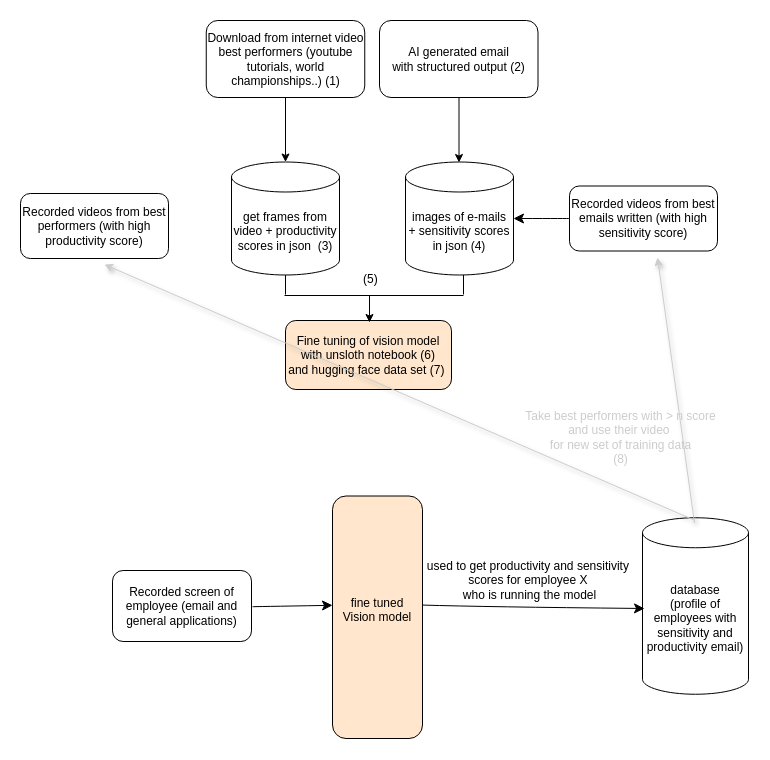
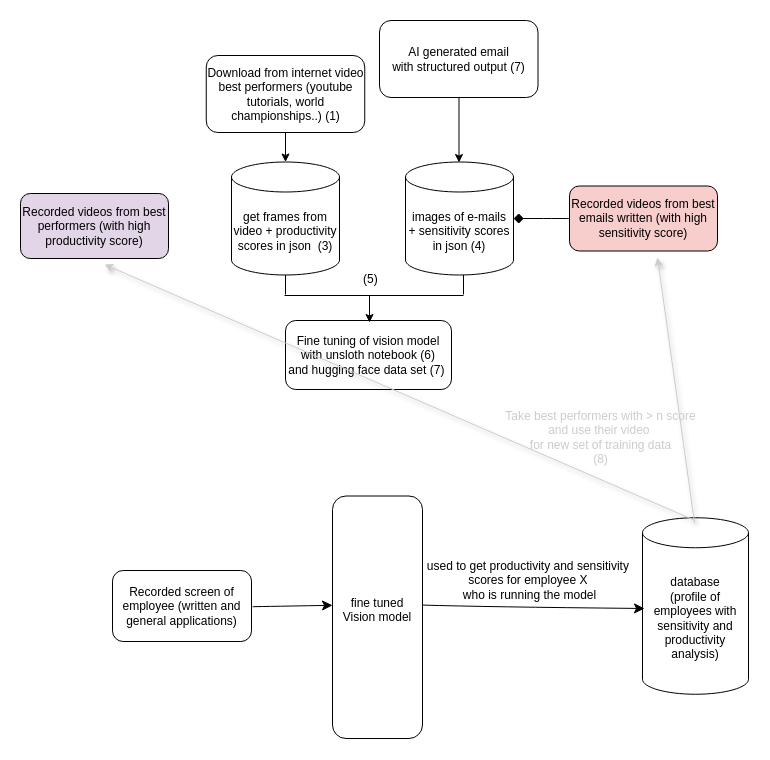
- <mxCell id="3" value="Download from internet video best performers (youtube tutorials, world championships..) (1)" style="rounded=1;whiteSpace=wrap;html=1;" parent="1" vertex="1"><mxGeometry x="205.75" y="20" width="158.5" height="77" as="geometry" /></mxCell>
+ <mxCell id="3" value="Download from internet video best performers (youtube tutorials, world championships..) (1)" style="rounded=1;whiteSpace=wrap;html=1;" parent="1" vertex="1"><mxGeometry x="205.75" y="55" width="158.5" height="77" as="geometry" /></mxCell>
- <mxCell id="15" value="AI generated email&lt;div&gt;with structured output (2)&lt;/div&gt;" style="rounded=1;whiteSpace=wrap;html=1;" vertex="1" parent="1"><mxGeometry x="379" y="20" width="158.5" height="77" as="geometry" /></mxCell>
+ <mxCell id="15" value="AI generated email&lt;div&gt;with structured output (7)&lt;/div&gt;" style="rounded=1;whiteSpace=wrap;html=1;" vertex="1" parent="1"><mxGeometry x="379" y="20" width="158.5" height="77" as="geometry" /></mxCell>
- <mxCell id="18" value="" style="endArrow=classic;html=1;rounded=0;fontSize=12;startSize=8;endSize=8;curved=1;entryX=1;entryY=0.5;entryDx=0;entryDy=0;entryPerimeter=0;exitX=0;exitY=0.5;exitDx=0;exitDy=0;" edge="1" parent="1" source="17" target="4"><mxGeometry width="50" height="50" relative="1" as="geometry"><mxPoint x="562" y="221" as="sourcePoint" /><mxPoint x="513" y="221" as="targetPoint" /></mxGeometry></mxCell>
+ <mxCell id="18" value="" style="endArrow=diamond;html=1;rounded=0;fontSize=12;startSize=8;endSize=8;curved=1;entryX=1;entryY=0.5;entryDx=0;entryDy=0;entryPerimeter=0;exitX=0;exitY=0.5;exitDx=0;exitDy=0;" edge="1" parent="1" source="17" target="4"><mxGeometry width="50" height="50" relative="1" as="geometry"><mxPoint x="562" y="221" as="sourcePoint" /><mxPoint x="513" y="221" as="targetPoint" /></mxGeometry></mxCell>
- <mxCell id="17" value="Recorded videos from best emails written (with high sensitivity score)" style="rounded=1;whiteSpace=wrap;html=1;" vertex="1" parent="1"><mxGeometry x="569" y="185.5" width="148" height="65" as="geometry" /></mxCell>
+ <mxCell id="17" value="Recorded videos from best emails written (with high sensitivity score)" style="rounded=1;whiteSpace=wrap;html=1;fillColor=#f8cecc;" vertex="1" parent="1"><mxGeometry x="569" y="185.5" width="148" height="65" as="geometry" /></mxCell>
- <mxCell id="11" value="Recorded videos from best performers (with high productivity score)" style="rounded=1;whiteSpace=wrap;html=1;" parent="1" vertex="1"><mxGeometry x="20" y="193" width="148" height="65" as="geometry" /></mxCell>
+ <mxCell id="11" value="Recorded videos from best performers (with high productivity score)" style="rounded=1;whiteSpace=wrap;html=1;fillColor=#e1d5e7;" parent="1" vertex="1"><mxGeometry x="20" y="193" width="148" height="65" as="geometry" /></mxCell>
- <mxCell id="12" value="Fine tuning of vision model with unsloth notebook (6)&lt;div&gt;and hugging face data set (7)&amp;nbsp;&lt;/div&gt;" style="rounded=1;whiteSpace=wrap;html=1;fillColor=#ffe6cc;" parent="1" vertex="1"><mxGeometry x="285" y="320" width="166" height="69" as="geometry" /></mxCell>
+ <mxCell id="12" value="Fine tuning of vision model with unsloth notebook (6)&lt;div&gt;and hugging face data set (7)&amp;nbsp;&lt;/div&gt;" style="rounded=1;whiteSpace=wrap;html=1;" parent="1" vertex="1"><mxGeometry x="285" y="320" width="166" height="69" as="geometry" /></mxCell>
- <mxCell id="26" value="&lt;div&gt;&lt;font style=&quot;color: rgb(204, 204, 204);&quot;&gt;Take best performers with &amp;gt; n score&lt;/font&gt;&lt;/div&gt;&lt;div&gt;&lt;font style=&quot;color: rgb(204, 204, 204);&quot;&gt;and use their video&amp;nbsp;&lt;/font&gt;&lt;/div&gt;&lt;div&gt;&lt;font style=&quot;color: rgb(204, 204, 204);&quot;&gt;for new set of training data&lt;/font&gt;&lt;/div&gt;&lt;div&gt;&lt;font style=&quot;color: rgb(204, 204, 204);&quot;&gt;(8)&lt;/font&gt;&lt;/div&gt;" style="text;html=1;align=center;verticalAlign=middle;resizable=0;points=[];autosize=1;" vertex="1" parent="1"><mxGeometry x="516" y="402" width="208" height="70" as="geometry" /></mxCell>
+ <mxCell id="26" value="&lt;div&gt;&lt;font style=&quot;color: rgb(204, 204, 204);&quot;&gt;Take best performers with &amp;gt; n score&lt;/font&gt;&lt;/div&gt;&lt;div&gt;&lt;font style=&quot;color: rgb(204, 204, 204);&quot;&gt;and use their video&amp;nbsp;&lt;/font&gt;&lt;/div&gt;&lt;div&gt;&lt;font style=&quot;color: rgb(204, 204, 204);&quot;&gt;for new set of training data&lt;/font&gt;&lt;/div&gt;&lt;div&gt;&lt;font style=&quot;color: rgb(204, 204, 204);&quot;&gt;(8)&lt;/font&gt;&lt;/div&gt;" style="text;html=1;align=center;verticalAlign=middle;resizable=0;points=[];autosize=1;" vertex="1" parent="1"><mxGeometry x="496" y="402" width="208" height="70" as="geometry" /></mxCell>
- <mxCell id="13" value="Recorded screen of employee (email and general applications)" style="rounded=1;whiteSpace=wrap;html=1;" vertex="1" parent="1"><mxGeometry x="112" y="570" width="139" height="71" as="geometry" /></mxCell>
+ <mxCell id="13" value="Recorded screen of employee (written and general applications)" style="rounded=1;whiteSpace=wrap;html=1;" vertex="1" parent="1"><mxGeometry x="112" y="570" width="139" height="71" as="geometry" /></mxCell>
- <mxCell id="6" value="&lt;span style=&quot;background-color: transparent; color: light-dark(rgb(0, 0, 0), rgb(255, 255, 255));&quot;&gt;fine tuned Vision model&lt;/span&gt;&lt;div&gt;&lt;br&gt;&lt;/div&gt;" style="rounded=1;whiteSpace=wrap;html=1;fillColor=#ffe6cc;" parent="1" vertex="1"><mxGeometry x="332" y="495.5" width="90" height="242.5" as="geometry" /></mxCell>
+ <mxCell id="6" value="&lt;span style=&quot;background-color: transparent; color: light-dark(rgb(0, 0, 0), rgb(255, 255, 255));&quot;&gt;fine tuned Vision model&lt;/span&gt;&lt;div&gt;&lt;br&gt;&lt;/div&gt;" style="rounded=1;whiteSpace=wrap;html=1;" parent="1" vertex="1"><mxGeometry x="332" y="495.5" width="90" height="242.5" as="geometry" /></mxCell>
- <mxCell id="5" value="&lt;div&gt;database&lt;/div&gt;&lt;div&gt;(profile of employees with sensitivity and productivity email)&lt;br&gt;&lt;/div&gt;" style="shape=cylinder3;whiteSpace=wrap;html=1;boundedLbl=1;backgroundOutline=1;size=15;" parent="1" vertex="1"><mxGeometry x="642" y="517.25" width="106" height="176.5" as="geometry" /></mxCell>
+ <mxCell id="5" value="&lt;div&gt;database&lt;/div&gt;&lt;div&gt;(profile of employees with sensitivity and productivity analysis)&lt;br&gt;&lt;/div&gt;" style="shape=cylinder3;whiteSpace=wrap;html=1;boundedLbl=1;backgroundOutline=1;size=15;" parent="1" vertex="1"><mxGeometry x="642" y="517.25" width="106" height="176.5" as="geometry" /></mxCell>
